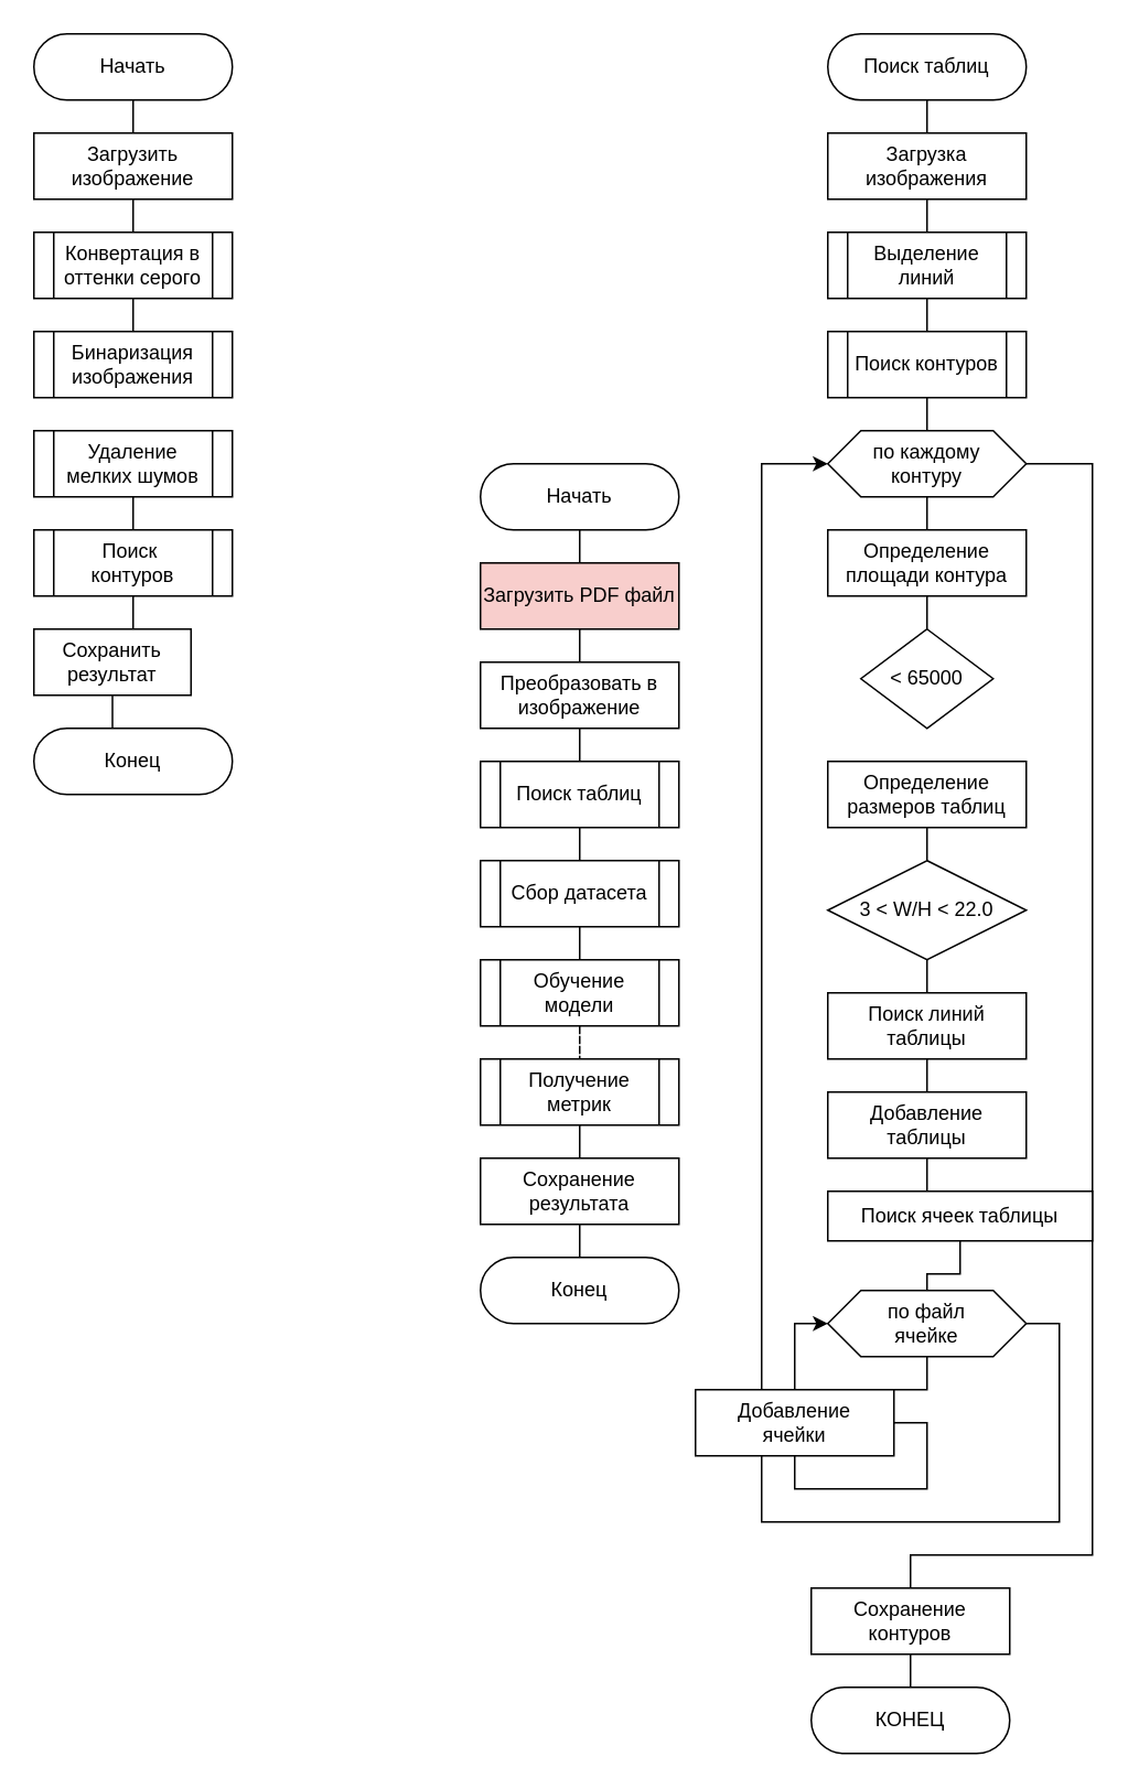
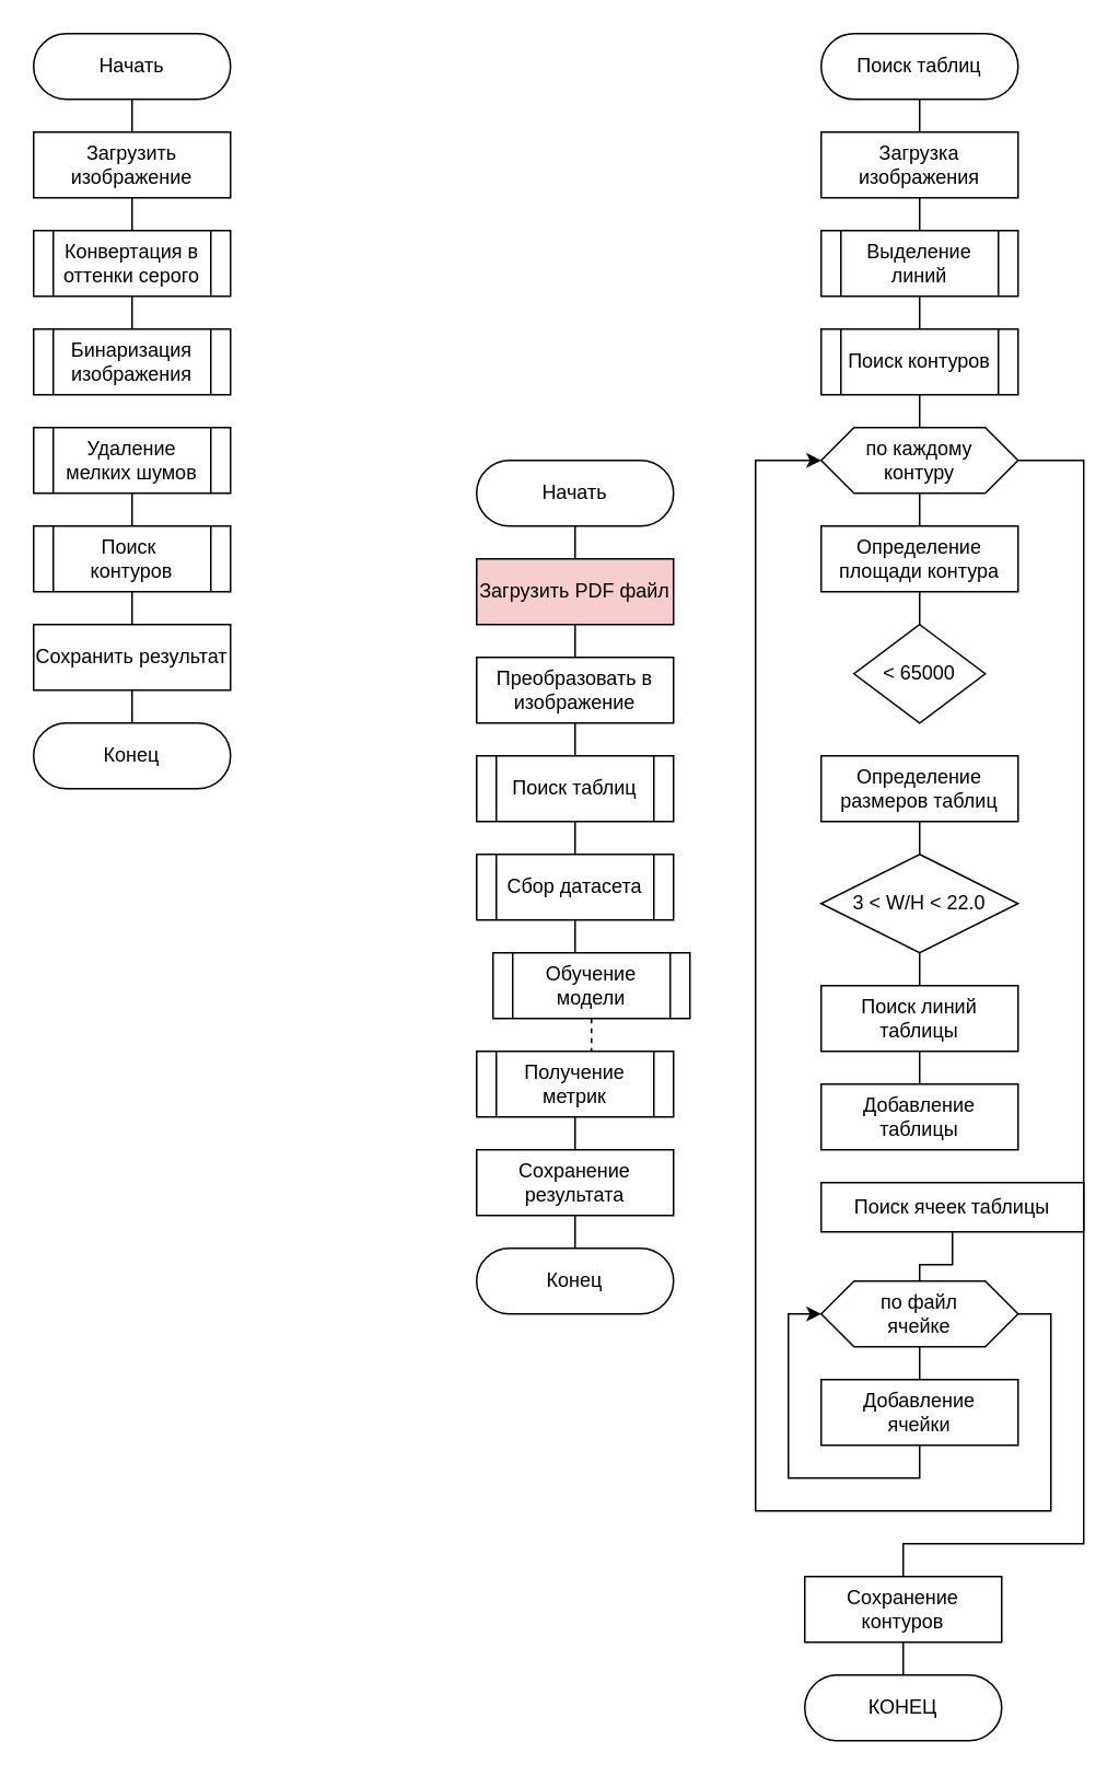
- <mxCell id="14" value="Сохранить результат" style="rounded=0;whiteSpace=wrap;html=1;" vertex="1" parent="1"><mxGeometry x="20" y="380" width="95" height="40" as="geometry" /></mxCell>
+ <mxCell id="14" value="Сохранить результат" style="rounded=0;whiteSpace=wrap;html=1;" vertex="1" parent="1"><mxGeometry x="20" y="380" width="120" height="40" as="geometry" /></mxCell>
- <mxCell id="25" value="Обучение модели" style="shape=process;whiteSpace=wrap;html=1;backgroundOutline=1;" vertex="1" parent="1"><mxGeometry x="290" y="580" width="120" height="40" as="geometry" /></mxCell>
+ <mxCell id="25" value="Обучение модели" style="shape=process;whiteSpace=wrap;html=1;backgroundOutline=1;" vertex="1" parent="1"><mxGeometry x="300" y="580" width="120" height="40" as="geometry" /></mxCell>
- <mxCell id="53" value="" style="edgeStyle=orthogonalEdgeStyle;rounded=0;orthogonalLoop=1;jettySize=auto;html=1;endArrow=none;startFill=0;" edge="1" parent="1" source="54" target="56"><mxGeometry relative="1" as="geometry" /></mxCell>
- <mxCell id="61" value="Добавление&lt;div&gt;ячейки&lt;/div&gt;" style="rounded=0;whiteSpace=wrap;html=1;" vertex="1" parent="1"><mxGeometry x="420" y="840" width="120" height="40" as="geometry" /></mxCell>
+ <mxCell id="61" value="Добавление&lt;div&gt;ячейки&lt;/div&gt;" style="rounded=0;whiteSpace=wrap;html=1;" vertex="1" parent="1"><mxGeometry x="500" y="840" width="120" height="40" as="geometry" /></mxCell>
